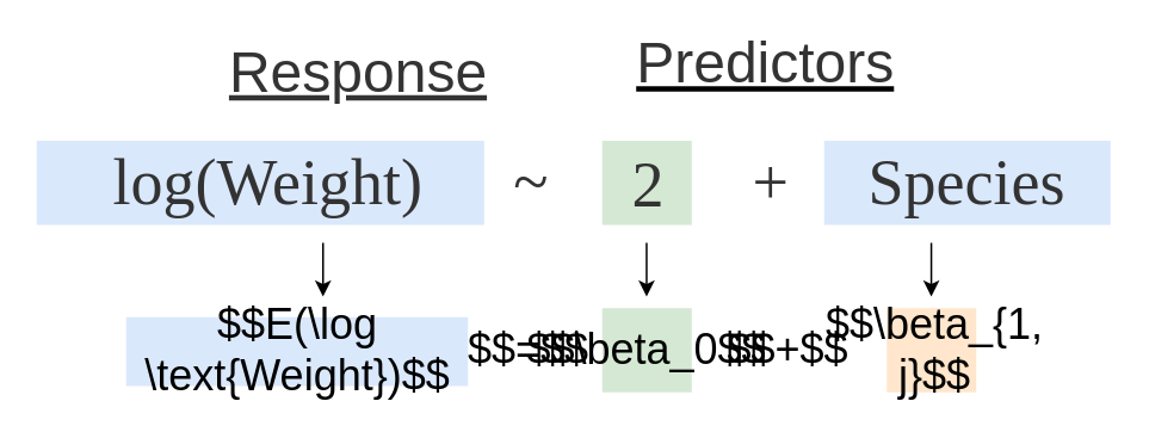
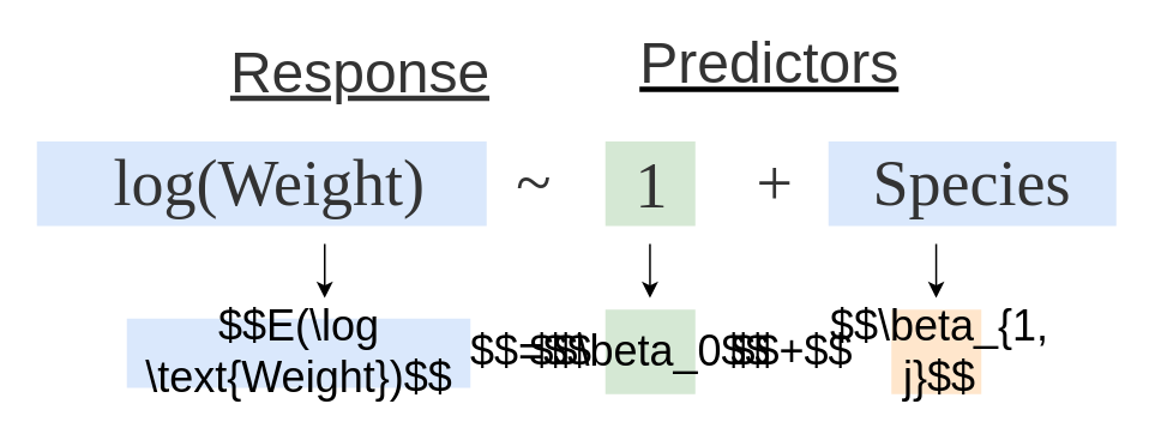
- <mxCell id="19" value="&lt;span style=&quot;font-family: &amp;#34;fira code&amp;#34; ; font-size: 36px ; font-style: normal ; font-weight: 400 ; letter-spacing: normal ; text-align: center ; text-indent: 0px ; text-transform: none ; word-spacing: 0px ; float: none ; display: inline&quot;&gt;2&lt;/span&gt;" style="text;whiteSpace=wrap;html=1;fontFamily=Verdana;fontColor=#333333;labelBackgroundColor=none;" parent="1" vertex="1"><mxGeometry x="351" y="75" width="29" height="40" as="geometry" /></mxCell>
+ <mxCell id="19" value="&lt;span style=&quot;font-family: &amp;#34;fira code&amp;#34; ; font-size: 36px ; font-style: normal ; font-weight: 400 ; letter-spacing: normal ; text-align: center ; text-indent: 0px ; text-transform: none ; word-spacing: 0px ; float: none ; display: inline&quot;&gt;1&lt;/span&gt;" style="text;whiteSpace=wrap;html=1;fontFamily=Verdana;fontColor=#333333;labelBackgroundColor=none;" parent="1" vertex="1"><mxGeometry x="351" y="75" width="29" height="40" as="geometry" /></mxCell>
